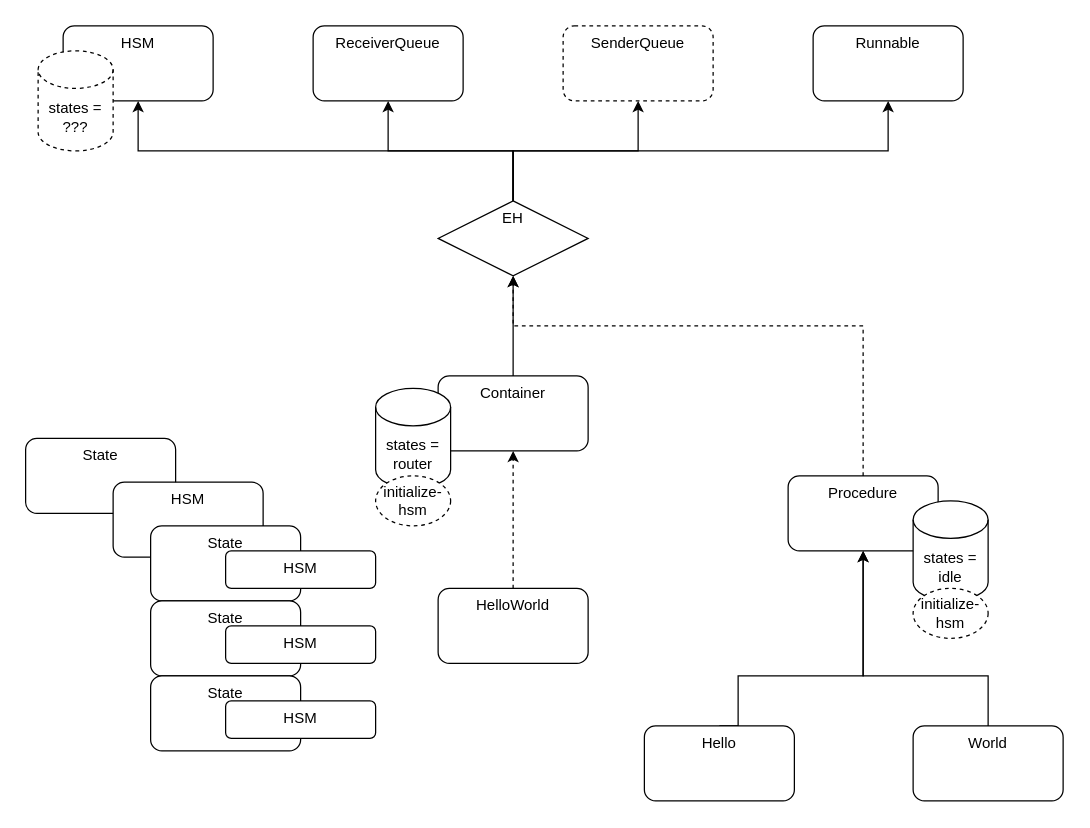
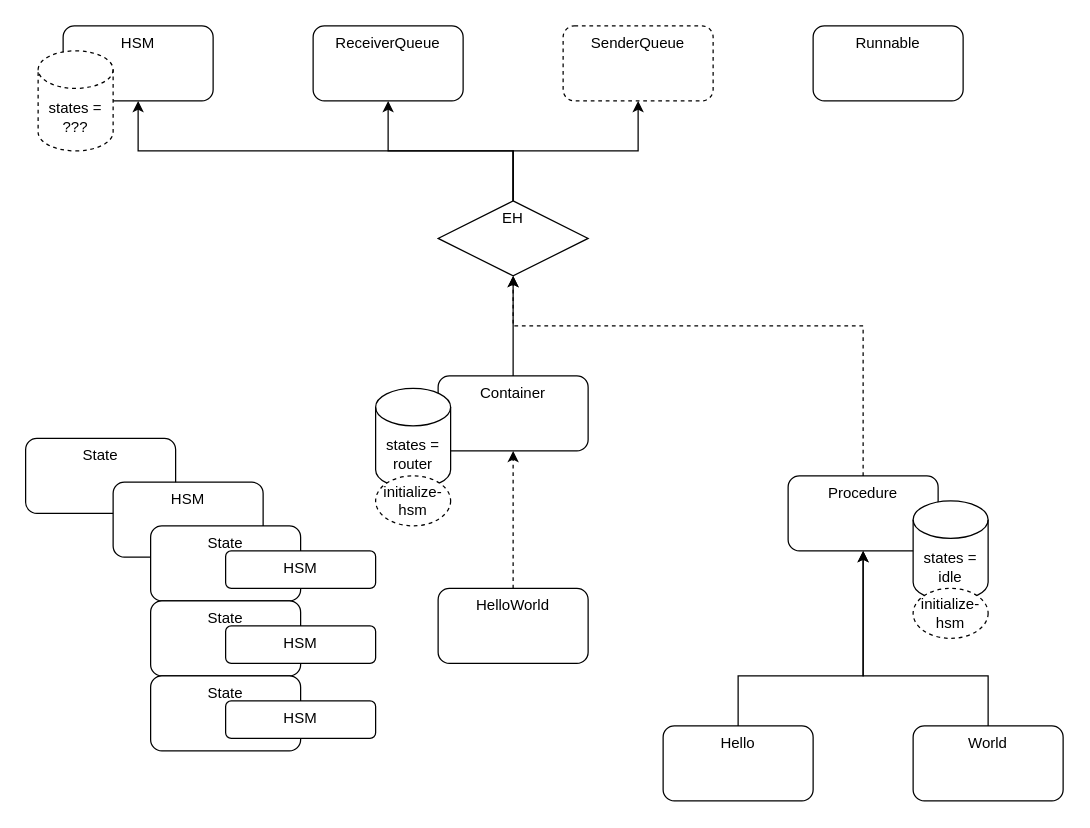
- <mxCell id="11" style="edgeStyle=orthogonalEdgeStyle;rounded=0;orthogonalLoop=1;jettySize=auto;html=1;exitX=0.5;exitY=0;exitDx=0;exitDy=0;entryX=0.5;entryY=1;entryDx=0;entryDy=0;" edge="1" parent="1" source="12" target="16"><mxGeometry relative="1" as="geometry" /></mxCell>
- <mxCell id="18" value="Hello" style="rounded=1;whiteSpace=wrap;html=1;verticalAlign=top;" vertex="1" parent="1"><mxGeometry x="515" y="580" width="120" height="60" as="geometry" /></mxCell>
+ <mxCell id="18" value="Hello" style="rounded=1;whiteSpace=wrap;html=1;verticalAlign=top;" vertex="1" parent="1"><mxGeometry x="530" y="580" width="120" height="60" as="geometry" /></mxCell>
